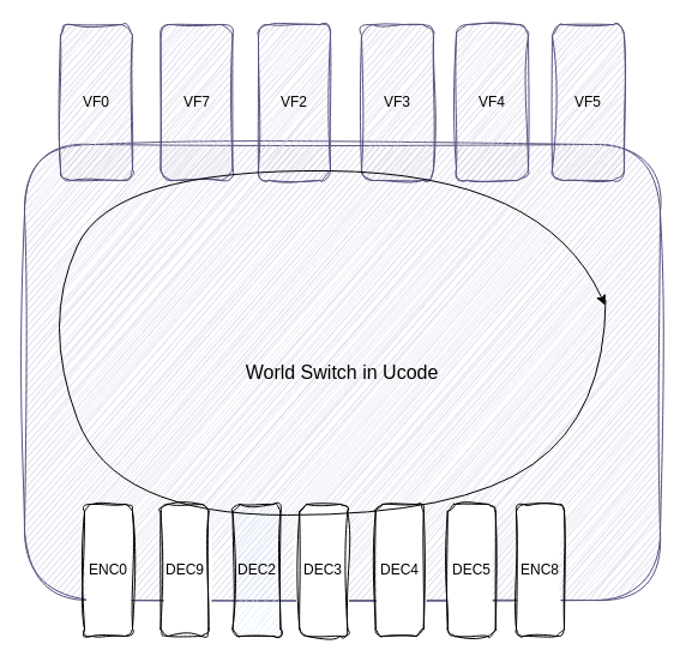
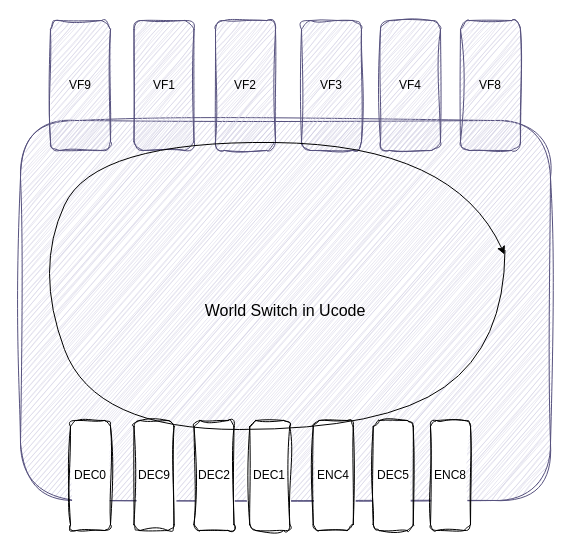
- <mxCell id="3" value="VF0" style="rounded=1;whiteSpace=wrap;html=1;fillColor=#d0cee2;strokeColor=#56517e;glass=0;shadow=0;sketch=1;curveFitting=1;jiggle=2;" vertex="1" parent="1"><mxGeometry x="50" y="20" width="60" height="130" as="geometry" /></mxCell>
+ <mxCell id="3" value="VF9" style="rounded=1;whiteSpace=wrap;html=1;fillColor=#d0cee2;strokeColor=#56517e;glass=0;shadow=0;sketch=1;curveFitting=1;jiggle=2;" vertex="1" parent="1"><mxGeometry x="50" y="20" width="60" height="130" as="geometry" /></mxCell>
- <mxCell id="4" value="VF7" style="rounded=1;whiteSpace=wrap;html=1;fillColor=#d0cee2;strokeColor=#56517e;glass=0;shadow=0;sketch=1;curveFitting=1;jiggle=2;" vertex="1" parent="1"><mxGeometry x="133.5" y="20" width="60" height="130" as="geometry" /></mxCell>
+ <mxCell id="4" value="VF1" style="rounded=1;whiteSpace=wrap;html=1;fillColor=#d0cee2;strokeColor=#56517e;glass=0;shadow=0;sketch=1;curveFitting=1;jiggle=2;" vertex="1" parent="1"><mxGeometry x="133.5" y="20" width="60" height="130" as="geometry" /></mxCell>
- <mxCell id="8" value="VF5" style="rounded=1;whiteSpace=wrap;html=1;fillColor=#d0cee2;strokeColor=#56517e;glass=0;shadow=0;sketch=1;curveFitting=1;jiggle=2;" vertex="1" parent="1"><mxGeometry x="460" y="20" width="60" height="130" as="geometry" /></mxCell>
+ <mxCell id="8" value="VF8" style="rounded=1;whiteSpace=wrap;html=1;fillColor=#d0cee2;strokeColor=#56517e;glass=0;shadow=0;sketch=1;curveFitting=1;jiggle=2;" vertex="1" parent="1"><mxGeometry x="460" y="20" width="60" height="130" as="geometry" /></mxCell>
- <mxCell id="9" value="ENC0" style="rounded=1;whiteSpace=wrap;html=1;sketch=1;curveFitting=1;jiggle=2;shadow=0;" vertex="1" parent="1"><mxGeometry x="70" y="420" width="40" height="110" as="geometry" /></mxCell>
+ <mxCell id="9" value="DEC0" style="rounded=1;whiteSpace=wrap;html=1;sketch=1;curveFitting=1;jiggle=2;shadow=0;" vertex="1" parent="1"><mxGeometry x="70" y="420" width="40" height="110" as="geometry" /></mxCell>
- <mxCell id="11" value="DEC2" style="rounded=1;whiteSpace=wrap;html=1;sketch=1;curveFitting=1;jiggle=2;shadow=0;fillColor=#dae8fc;" vertex="1" parent="1"><mxGeometry x="193.5" y="420" width="40" height="110" as="geometry" /></mxCell>
+ <mxCell id="11" value="DEC2" style="rounded=1;whiteSpace=wrap;html=1;sketch=1;curveFitting=1;jiggle=2;shadow=0;" vertex="1" parent="1"><mxGeometry x="193.5" y="420" width="40" height="110" as="geometry" /></mxCell>
- <mxCell id="12" value="DEC3" style="rounded=1;whiteSpace=wrap;html=1;sketch=1;curveFitting=1;jiggle=2;shadow=0;" vertex="1" parent="1"><mxGeometry x="249.25" y="420" width="40" height="110" as="geometry" /></mxCell>
+ <mxCell id="12" value="DEC1" style="rounded=1;whiteSpace=wrap;html=1;sketch=1;curveFitting=1;jiggle=2;shadow=0;" vertex="1" parent="1"><mxGeometry x="249.25" y="420" width="40" height="110" as="geometry" /></mxCell>
- <mxCell id="13" value="DEC4" style="rounded=1;whiteSpace=wrap;html=1;sketch=1;curveFitting=1;jiggle=2;shadow=0;" vertex="1" parent="1"><mxGeometry x="312.75" y="420" width="40" height="110" as="geometry" /></mxCell>
+ <mxCell id="13" value="ENC4" style="rounded=1;whiteSpace=wrap;html=1;sketch=1;curveFitting=1;jiggle=2;shadow=0;" vertex="1" parent="1"><mxGeometry x="312.75" y="420" width="40" height="110" as="geometry" /></mxCell>
